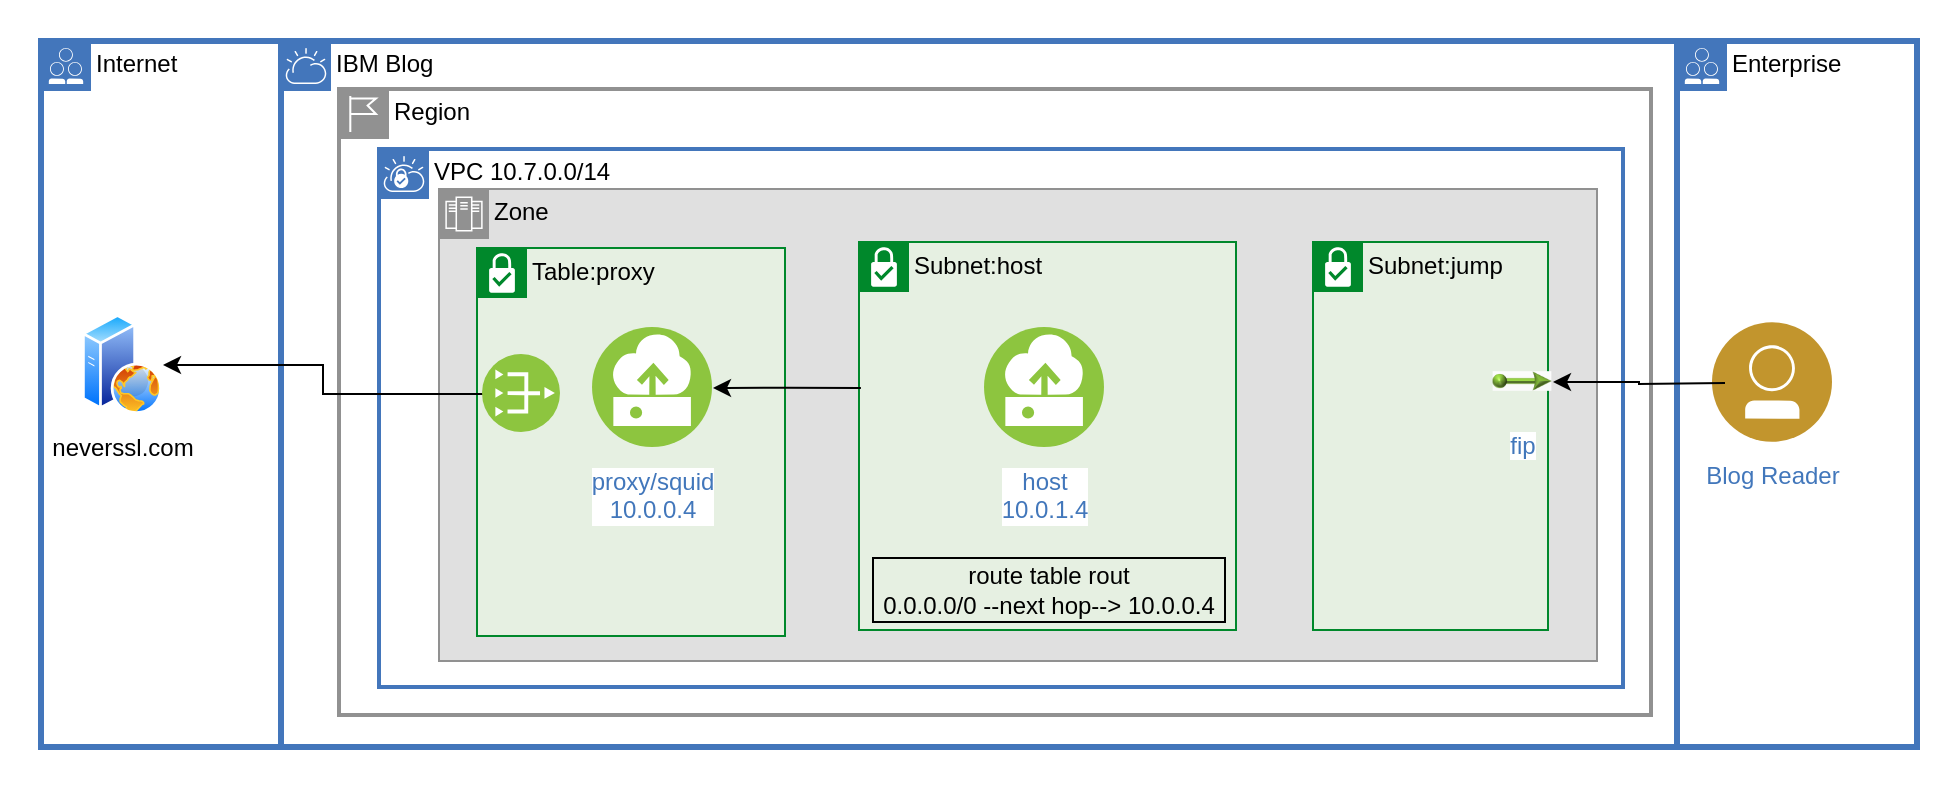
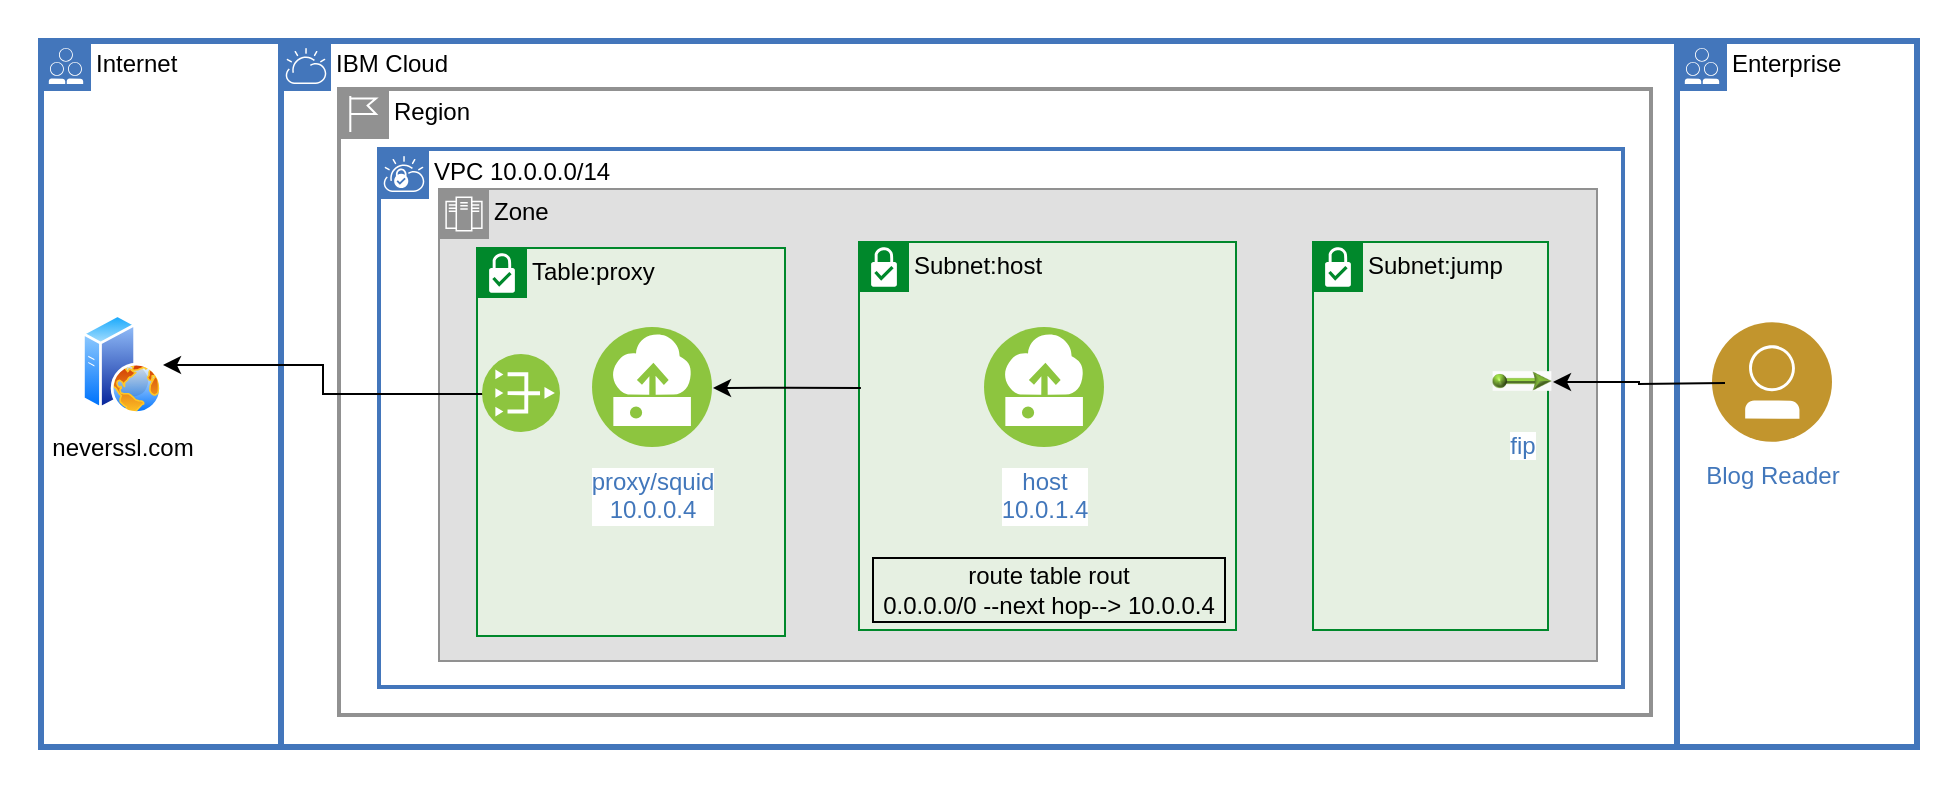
- <mxCell id="2" value="IBM Blog" style="shape=mxgraph.ibm.box;prType=cloud;fontStyle=0;verticalAlign=top;align=left;spacingLeft=32;spacingTop=4;fillColor=none;rounded=0;whiteSpace=wrap;html=1;strokeColor=#4376BB;strokeWidth=3;dashed=0;container=1;spacing=-4;collapsible=0;expand=0;recursiveResize=0;" vertex="1" parent="1"><mxGeometry x="140" y="20" width="698" height="353" as="geometry" /></mxCell>
+ <mxCell id="2" value="IBM Cloud" style="shape=mxgraph.ibm.box;prType=cloud;fontStyle=0;verticalAlign=top;align=left;spacingLeft=32;spacingTop=4;fillColor=none;rounded=0;whiteSpace=wrap;html=1;strokeColor=#4376BB;strokeWidth=3;dashed=0;container=1;spacing=-4;collapsible=0;expand=0;recursiveResize=0;" vertex="1" parent="1"><mxGeometry x="140" y="20" width="698" height="353" as="geometry" /></mxCell>
- <mxCell id="4" value="VPC 10.7.0.0/14" style="shape=mxgraph.ibm.box;prType=vpc;fontStyle=0;verticalAlign=top;align=left;spacingLeft=32;spacingTop=4;fillColor=none;rounded=0;whiteSpace=wrap;html=1;strokeColor=#4376BB;strokeWidth=2;dashed=0;container=0;spacing=-4;collapsible=0;expand=0;recursiveResize=0;" vertex="1" parent="1"><mxGeometry x="189" y="74" width="622" height="269" as="geometry" /></mxCell>
+ <mxCell id="4" value="VPC 10.0.0.0/14" style="shape=mxgraph.ibm.box;prType=vpc;fontStyle=0;verticalAlign=top;align=left;spacingLeft=32;spacingTop=4;fillColor=none;rounded=0;whiteSpace=wrap;html=1;strokeColor=#4376BB;strokeWidth=2;dashed=0;container=0;spacing=-4;collapsible=0;expand=0;recursiveResize=0;" vertex="1" parent="1"><mxGeometry x="189" y="74" width="622" height="269" as="geometry" /></mxCell>
